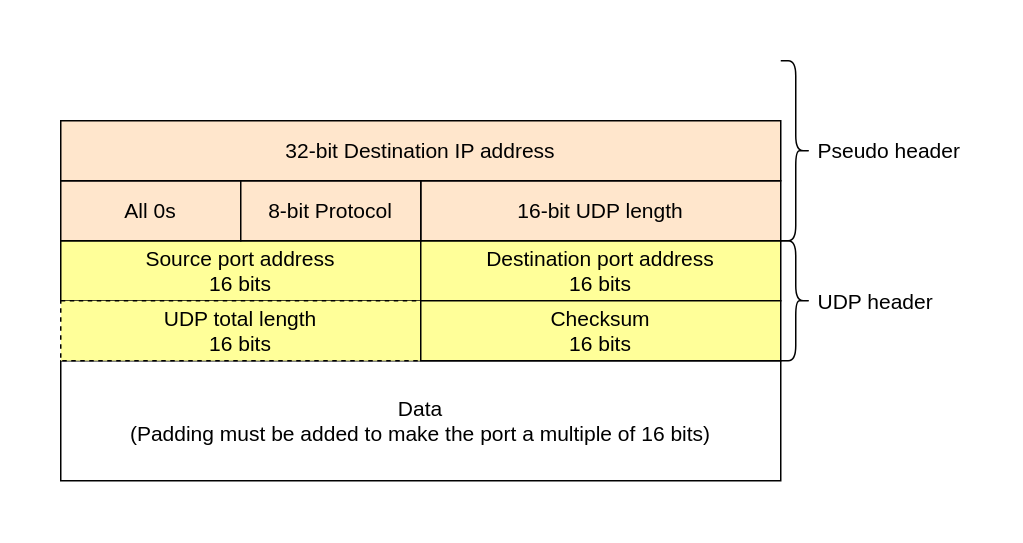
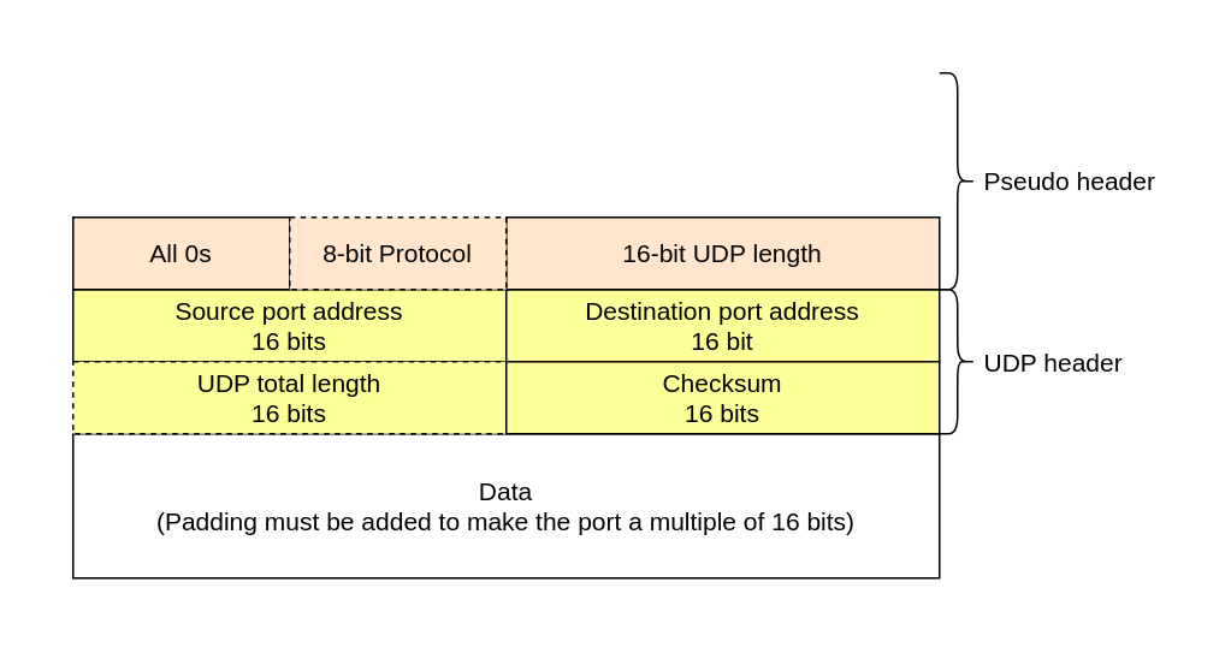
- <mxCell id="11" value="&lt;font color=&quot;#000000&quot;&gt;32-bit Destination IP address&lt;/font&gt;" style="rounded=0;whiteSpace=wrap;html=1;fontSize=14;strokeColor=#000000;fillColor=#FFE6CC;" vertex="1" parent="1"><mxGeometry x="40" y="80" width="480" height="40" as="geometry" /></mxCell>
- <mxCell id="10" value="&lt;span style=&quot;font-size: 14px&quot;&gt;8-bit Protocol&lt;br&gt;&lt;/span&gt;" style="rounded=0;whiteSpace=wrap;html=1;strokeColor=#000000;fillColor=#FFE6CC;fontColor=#000000;" vertex="1" parent="1"><mxGeometry x="160" y="120" width="120" height="40" as="geometry" /></mxCell>
+ <mxCell id="10" value="&lt;span style=&quot;font-size: 14px&quot;&gt;8-bit Protocol&lt;br&gt;&lt;/span&gt;" style="rounded=0;whiteSpace=wrap;html=1;strokeColor=#000000;fillColor=#FFE6CC;fontColor=#000000;dashed=1;" vertex="1" parent="1"><mxGeometry x="160" y="120" width="120" height="40" as="geometry" /></mxCell>
- <mxCell id="4" value="&lt;font style=&quot;font-size: 14px&quot;&gt;Destination port address&lt;br&gt;16 bits&lt;/font&gt;" style="rounded=0;whiteSpace=wrap;html=1;strokeColor=#000000;fillColor=#FFFF99;fontColor=#000000;" vertex="1" parent="1"><mxGeometry x="280" y="160" width="240" height="40" as="geometry" /></mxCell>
+ <mxCell id="4" value="&lt;font style=&quot;font-size: 14px&quot;&gt;Destination port address&lt;br&gt;16 bit&lt;/font&gt;" style="rounded=0;whiteSpace=wrap;html=1;strokeColor=#000000;fillColor=#FFFF99;fontColor=#000000;" vertex="1" parent="1"><mxGeometry x="280" y="160" width="240" height="40" as="geometry" /></mxCell>
